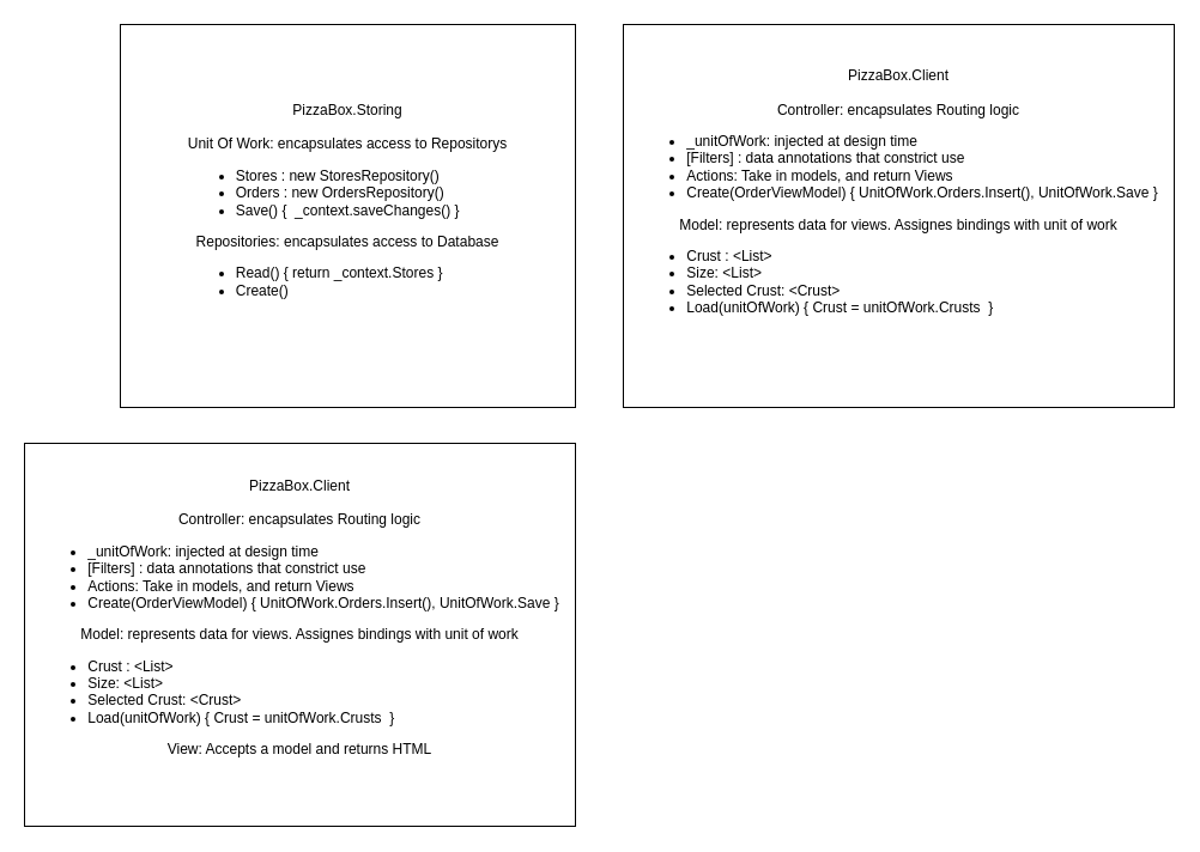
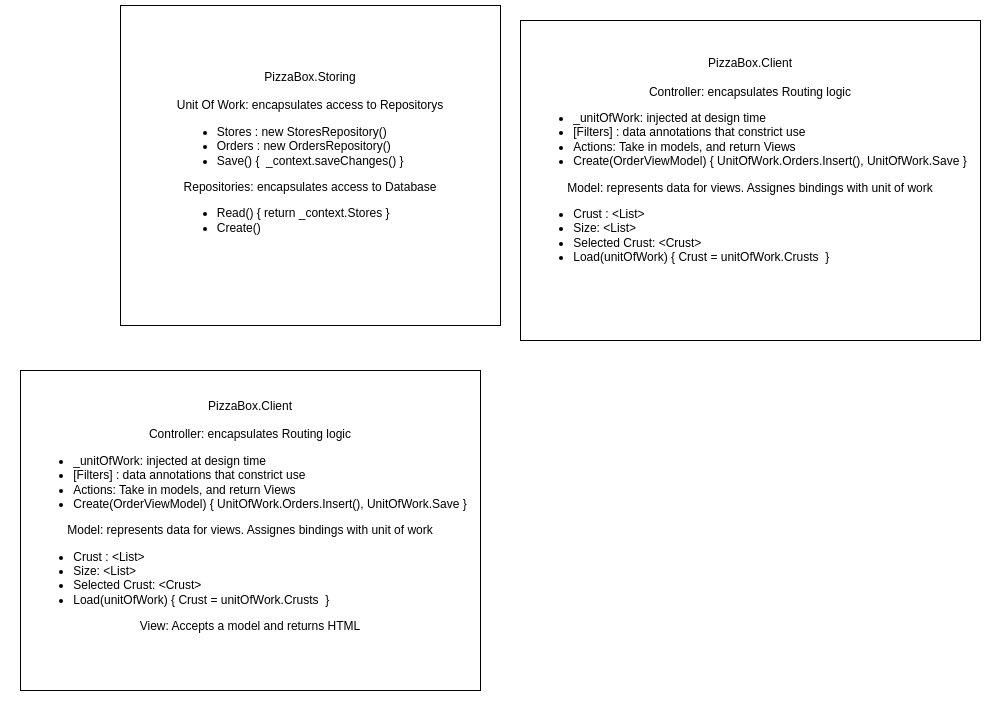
- <mxCell id="2" value="PizzaBox.Storing&lt;br&gt;&lt;br&gt;Unit Of Work: encapsulates access to Repositorys&lt;br&gt;&lt;div style=&quot;text-align: left&quot;&gt;&lt;ul&gt;&lt;li&gt;&lt;span&gt;Stores : new StoresRepository()&lt;/span&gt;&lt;/li&gt;&lt;li&gt;&lt;span&gt;Orders : new OrdersRepository()&lt;/span&gt;&lt;/li&gt;&lt;li&gt;&lt;span&gt;Save() {&amp;nbsp; _context.saveChanges() }&lt;/span&gt;&lt;/li&gt;&lt;/ul&gt;&lt;/div&gt;&lt;span&gt;Repositories: encapsulates access to Database&lt;br&gt;&lt;div style=&quot;text-align: left&quot;&gt;&lt;ul&gt;&lt;li&gt;Read() { return _context.Stores }&lt;/li&gt;&lt;li&gt;Create()&lt;/li&gt;&lt;/ul&gt;&lt;/div&gt;&lt;/span&gt;&lt;div style=&quot;text-align: left&quot;&gt;&lt;br&gt;&lt;/div&gt;" style="whiteSpace=wrap;html=1;" vertex="1" parent="1"><mxGeometry x="100" y="20" width="380" height="320" as="geometry" /></mxCell>
+ <mxCell id="2" value="PizzaBox.Storing&lt;br&gt;&lt;br&gt;Unit Of Work: encapsulates access to Repositorys&lt;br&gt;&lt;div style=&quot;text-align: left&quot;&gt;&lt;ul&gt;&lt;li&gt;&lt;span&gt;Stores : new StoresRepository()&lt;/span&gt;&lt;/li&gt;&lt;li&gt;&lt;span&gt;Orders : new OrdersRepository()&lt;/span&gt;&lt;/li&gt;&lt;li&gt;&lt;span&gt;Save() {&amp;nbsp; _context.saveChanges() }&lt;/span&gt;&lt;/li&gt;&lt;/ul&gt;&lt;/div&gt;&lt;span&gt;Repositories: encapsulates access to Database&lt;br&gt;&lt;div style=&quot;text-align: left&quot;&gt;&lt;ul&gt;&lt;li&gt;Read() { return _context.Stores }&lt;/li&gt;&lt;li&gt;Create()&lt;/li&gt;&lt;/ul&gt;&lt;/div&gt;&lt;/span&gt;&lt;div style=&quot;text-align: left&quot;&gt;&lt;br&gt;&lt;/div&gt;" style="whiteSpace=wrap;html=1;" vertex="1" parent="1"><mxGeometry x="120" y="5" width="380" height="320" as="geometry" /></mxCell>
